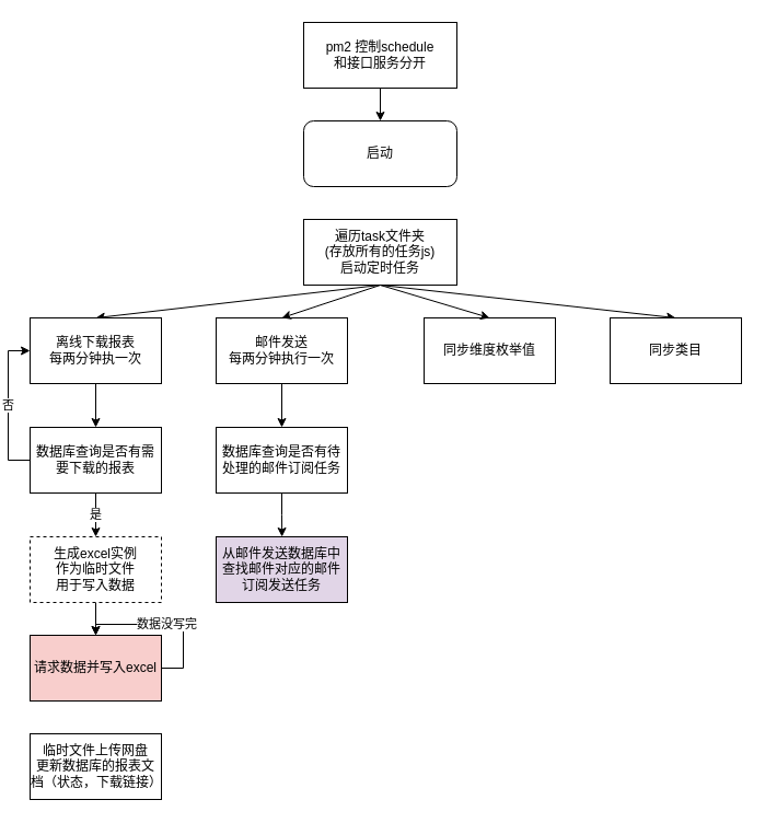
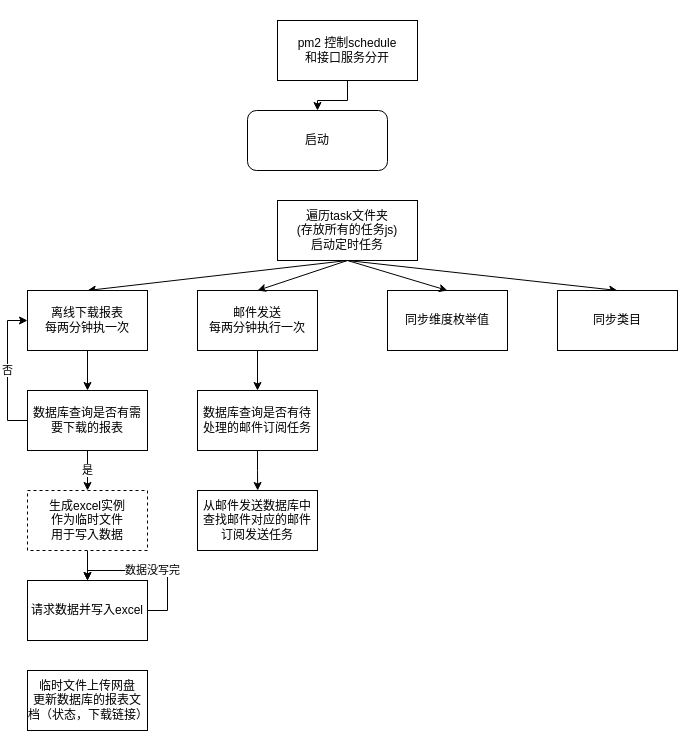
- <mxCell id="6" value="启动" style="rounded=1;whiteSpace=wrap;html=1;" parent="2" vertex="1"><mxGeometry x="200" y="90" width="140" height="60" as="geometry" /></mxCell>
+ <mxCell id="6" value="启动" style="rounded=1;whiteSpace=wrap;html=1;" parent="2" vertex="1"><mxGeometry x="170" y="90" width="140" height="60" as="geometry" /></mxCell>
- <mxCell id="27" value="从邮件发送数据库中查找邮件对应的邮件订阅发送任务" style="rounded=0;whiteSpace=wrap;html=1;fillColor=#e1d5e7;" parent="1" vertex="1"><mxGeometry x="191" y="490" width="120" height="60" as="geometry" /></mxCell>
+ <mxCell id="27" value="从邮件发送数据库中查找邮件对应的邮件订阅发送任务" style="rounded=0;whiteSpace=wrap;html=1;" parent="1" vertex="1"><mxGeometry x="191" y="490" width="120" height="60" as="geometry" /></mxCell>
- <mxCell id="21" value="请求数据并写入excel" style="rounded=0;whiteSpace=wrap;html=1;fillColor=#f8cecc;" parent="1" vertex="1"><mxGeometry x="21" y="580" width="120" height="60" as="geometry" /></mxCell>
+ <mxCell id="21" value="请求数据并写入excel" style="rounded=0;whiteSpace=wrap;html=1;" parent="1" vertex="1"><mxGeometry x="21" y="580" width="120" height="60" as="geometry" /></mxCell>
